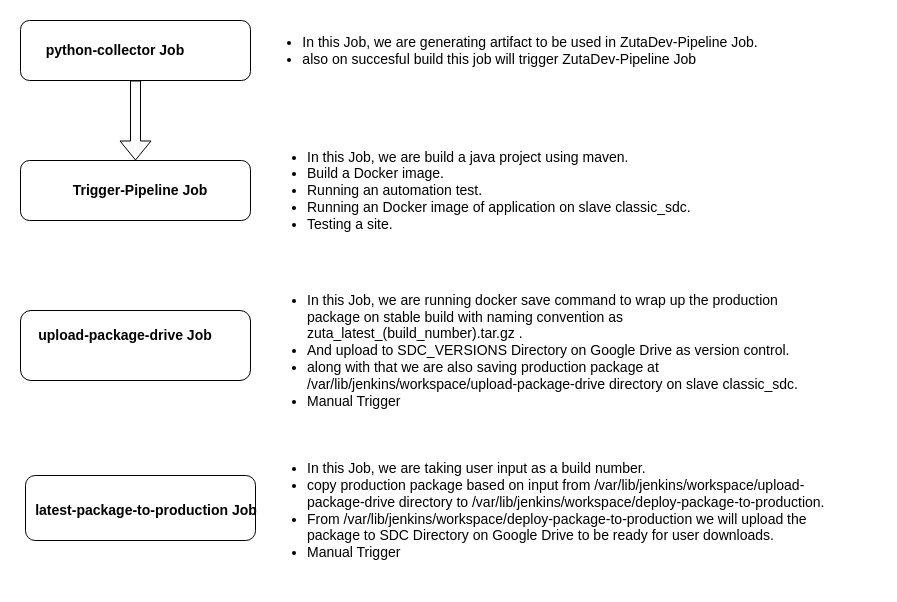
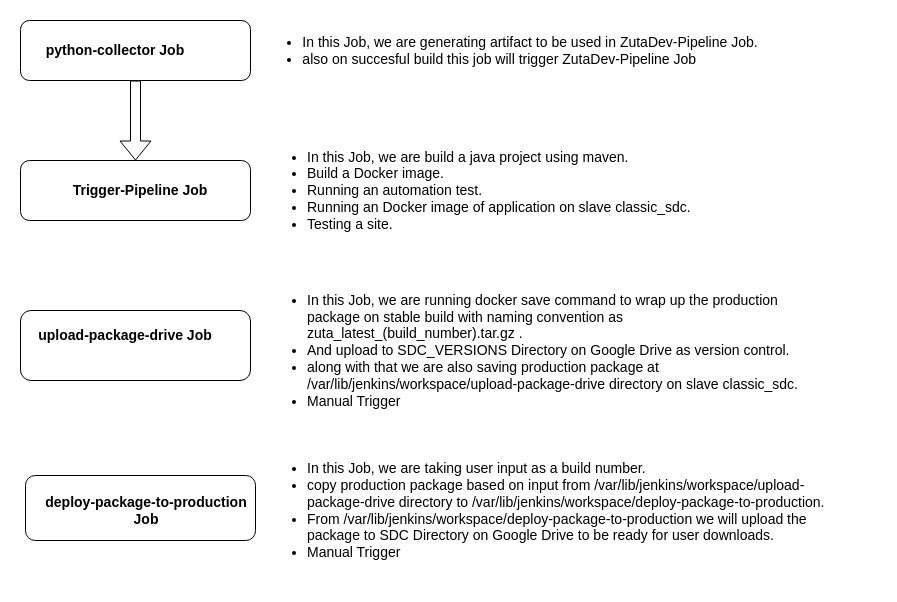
- <mxCell id="14" value="&lt;b&gt;latest-package-to-production Job&lt;/b&gt;" style="text;html=1;strokeColor=none;fillColor=none;align=center;verticalAlign=middle;whiteSpace=wrap;rounded=0;fontSize=14;" vertex="1" parent="1"><mxGeometry x="31" y="494.5" width="230" height="30" as="geometry" /></mxCell>
+ <mxCell id="14" value="&lt;b&gt;deploy-package-to-production Job&lt;/b&gt;" style="text;html=1;strokeColor=none;fillColor=none;align=center;verticalAlign=middle;whiteSpace=wrap;rounded=0;fontSize=14;" vertex="1" parent="1"><mxGeometry x="31" y="494.5" width="230" height="30" as="geometry" /></mxCell>
